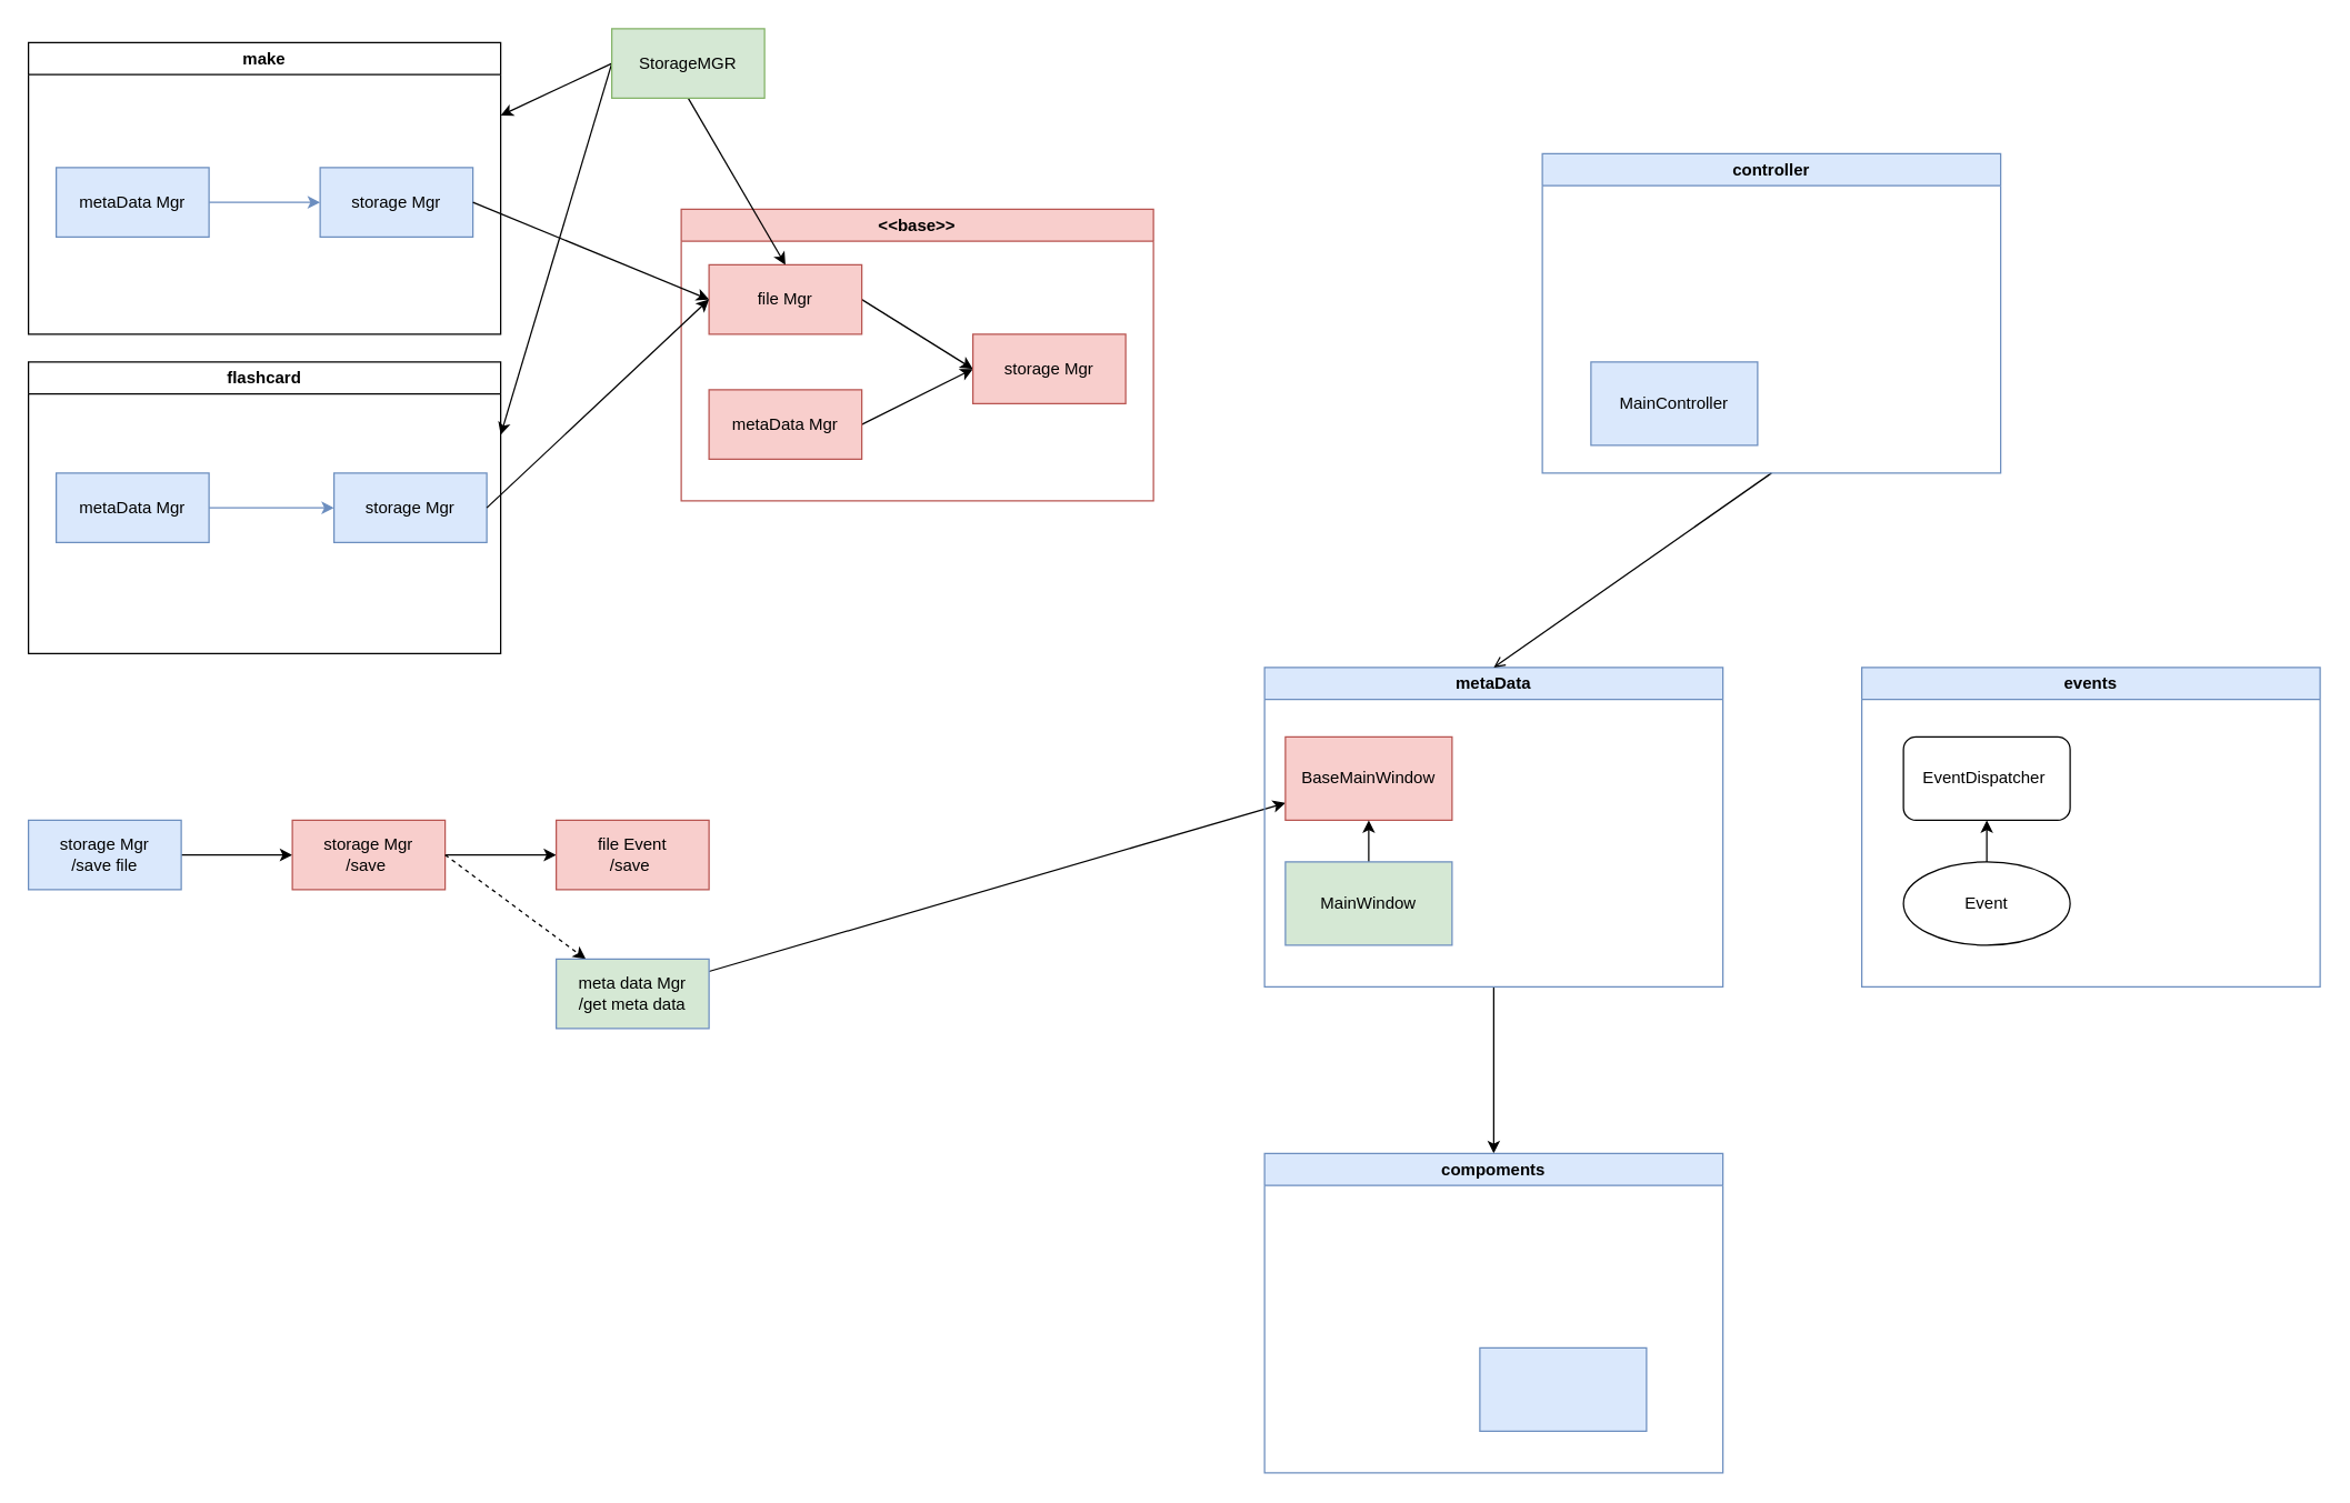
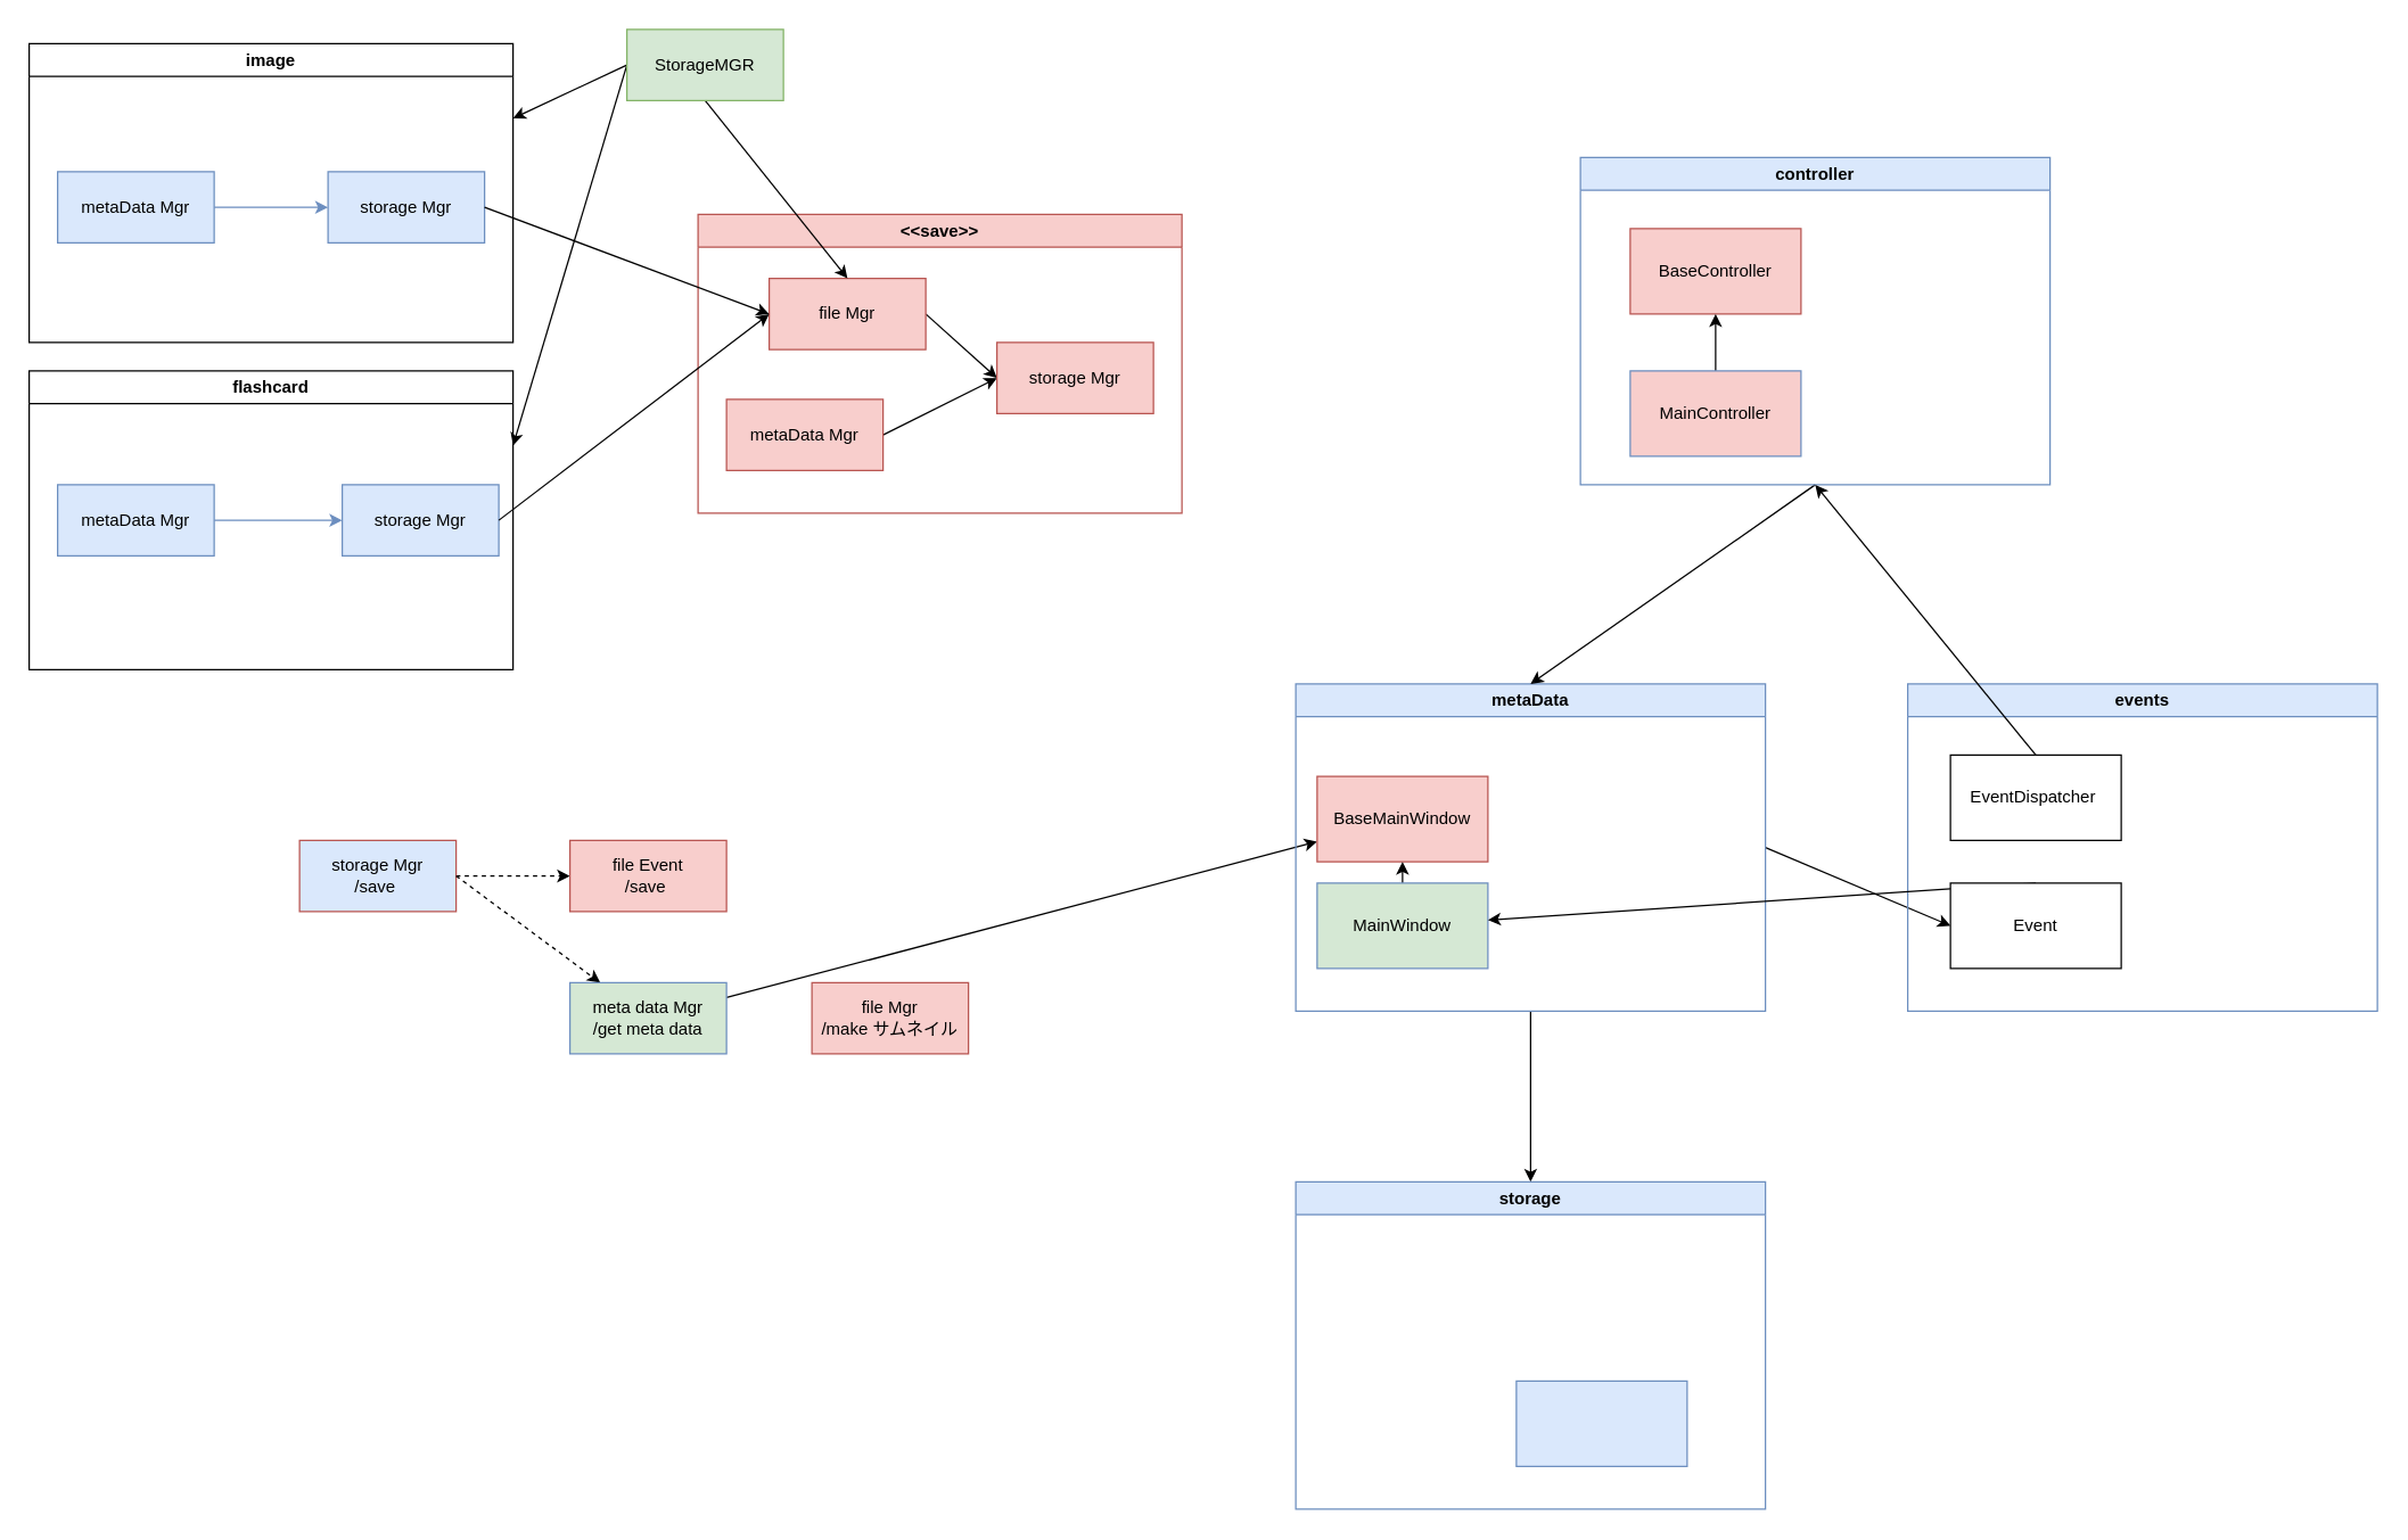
- <mxCell id="2" value="make" style="swimlane;whiteSpace=wrap;html=1;" parent="1" vertex="1"><mxGeometry x="20" y="30" width="340" height="210" as="geometry" /></mxCell>
+ <mxCell id="2" value="image" style="swimlane;whiteSpace=wrap;html=1;" parent="1" vertex="1"><mxGeometry x="20" y="30" width="340" height="210" as="geometry" /></mxCell>
- <mxCell id="6" value="&amp;lt;&amp;lt;base&amp;gt;&amp;gt;" style="swimlane;whiteSpace=wrap;html=1;fillColor=#f8cecc;strokeColor=#b85450;" parent="1" vertex="1"><mxGeometry x="490" y="150" width="340" height="210" as="geometry" /></mxCell>
+ <mxCell id="6" value="&amp;lt;&amp;lt;save&amp;gt;&amp;gt;" style="swimlane;whiteSpace=wrap;html=1;fillColor=#f8cecc;strokeColor=#b85450;" parent="1" vertex="1"><mxGeometry x="490" y="150" width="340" height="210" as="geometry" /></mxCell>
+ <mxCell id="37" value="BaseController" style="whiteSpace=wrap;html=1;fillColor=#f8cecc;strokeColor=#b85450;" vertex="1" parent="36"><mxGeometry x="35" y="50" width="120" height="60" as="geometry" /></mxCell>
- <mxCell id="8" value="file Mgr" style="html=1;whiteSpace=wrap;fillColor=#f8cecc;strokeColor=#b85450;" parent="6" vertex="1"><mxGeometry x="20" y="40" width="110" height="50" as="geometry" /></mxCell>
+ <mxCell id="8" value="file Mgr" style="html=1;whiteSpace=wrap;fillColor=#f8cecc;strokeColor=#b85450;" parent="6" vertex="1"><mxGeometry x="50" y="45" width="110" height="50" as="geometry" /></mxCell>
+ <mxCell id="38" style="edgeStyle=none;html=1;exitX=0.5;exitY=0;exitDx=0;exitDy=0;entryX=0.5;entryY=1;entryDx=0;entryDy=0;" edge="1" parent="36" source="39" target="37"><mxGeometry relative="1" as="geometry" /></mxCell>
- <mxCell id="39" value="MainController" style="whiteSpace=wrap;html=1;fillColor=#dae8fc;strokeColor=#6c8ebf;" vertex="1" parent="36"><mxGeometry x="35" y="150" width="120" height="60" as="geometry" /></mxCell>
+ <mxCell id="39" value="MainController" style="whiteSpace=wrap;html=1;fillColor=#f8cecc;strokeColor=#6c8ebf;" vertex="1" parent="36"><mxGeometry x="35" y="150" width="120" height="60" as="geometry" /></mxCell>
+ <mxCell id="46" style="edgeStyle=none;html=1;exitX=0.5;exitY=0;exitDx=0;exitDy=0;entryX=0.5;entryY=1;entryDx=0;entryDy=0;" edge="1" parent="1" source="43" target="36"><mxGeometry relative="1" as="geometry" /></mxCell>
- <mxCell id="35" style="edgeStyle=none;html=1;exitX=0.5;exitY=1;exitDx=0;exitDy=0;entryX=0.5;entryY=0;entryDx=0;entryDy=0;endArrow=open;" edge="1" parent="1" source="36" target="31"><mxGeometry relative="1" as="geometry" /></mxCell>
+ <mxCell id="35" style="edgeStyle=none;html=1;exitX=0.5;exitY=1;exitDx=0;exitDy=0;entryX=0.5;entryY=0;entryDx=0;entryDy=0;" edge="1" parent="1" source="36" target="31"><mxGeometry relative="1" as="geometry" /></mxCell>
- <mxCell id="32" value="BaseMainWindow" style="whiteSpace=wrap;html=1;fillColor=#f8cecc;strokeColor=#b85450;" vertex="1" parent="31"><mxGeometry x="15" y="50" width="120" height="60" as="geometry" /></mxCell>
+ <mxCell id="32" value="BaseMainWindow" style="whiteSpace=wrap;html=1;fillColor=#f8cecc;strokeColor=#b85450;" vertex="1" parent="31"><mxGeometry x="15" y="65" width="120" height="60" as="geometry" /></mxCell>
- <mxCell id="43" value="EventDispatcher&amp;nbsp;" style="whiteSpace=wrap;html=1;rounded=1;" vertex="1" parent="42"><mxGeometry x="30" y="50" width="120" height="60" as="geometry" /></mxCell>
+ <mxCell id="43" value="EventDispatcher&amp;nbsp;" style="whiteSpace=wrap;html=1;" vertex="1" parent="42"><mxGeometry x="30" y="50" width="120" height="60" as="geometry" /></mxCell>
- <mxCell id="44" style="edgeStyle=none;html=1;exitX=0.5;exitY=0;exitDx=0;exitDy=0;entryX=0.5;entryY=1;entryDx=0;entryDy=0;" edge="1" parent="42" source="45" target="43"><mxGeometry relative="1" as="geometry" /></mxCell>
+ <mxCell id="44" style="edgeStyle=none;html=1;exitX=0.5;exitY=0;exitDx=0;exitDy=0;" edge="1" parent="42" source="45" target="34"><mxGeometry relative="1" as="geometry" /></mxCell>
+ <mxCell id="30" style="edgeStyle=none;html=1;exitX=1;exitY=0.5;exitDx=0;exitDy=0;entryX=0;entryY=0.5;entryDx=0;entryDy=0;" edge="1" parent="1" source="31" target="45"><mxGeometry relative="1" as="geometry" /></mxCell>
- <mxCell id="17" value="storage Mgr&lt;div&gt;/save file&lt;/div&gt;" style="html=1;whiteSpace=wrap;fillColor=#dae8fc;strokeColor=#6c8ebf;" parent="1" vertex="1"><mxGeometry x="20" y="590" width="110" height="50" as="geometry" /></mxCell>
- <mxCell id="16" value="" style="edgeStyle=none;html=1;" parent="1" source="17" target="19" edge="1"><mxGeometry relative="1" as="geometry" /></mxCell>
- <mxCell id="19" value="storage Mgr&lt;div&gt;/save&amp;nbsp;&lt;/div&gt;" style="html=1;whiteSpace=wrap;fillColor=#f8cecc;strokeColor=#b85450;" parent="1" vertex="1"><mxGeometry x="210" y="590" width="110" height="50" as="geometry" /></mxCell>
+ <mxCell id="19" value="storage Mgr&lt;div&gt;/save&amp;nbsp;&lt;/div&gt;" style="html=1;whiteSpace=wrap;fillColor=#dae8fc;strokeColor=#b85450;" parent="1" vertex="1"><mxGeometry x="210" y="590" width="110" height="50" as="geometry" /></mxCell>
- <mxCell id="18" value="" style="edgeStyle=none;html=1;" parent="1" source="19" target="21" edge="1"><mxGeometry relative="1" as="geometry" /></mxCell>
+ <mxCell id="18" value="" style="edgeStyle=none;html=1;dashed=1;" parent="1" source="19" target="21" edge="1"><mxGeometry relative="1" as="geometry" /></mxCell>
- <mxCell id="45" value="Event" style="ellipse;whiteSpace=wrap;html=1;" vertex="1" parent="42"><mxGeometry x="30" y="140" width="120" height="60" as="geometry" /></mxCell>
+ <mxCell id="45" value="Event" style="whiteSpace=wrap;html=1;" vertex="1" parent="42"><mxGeometry x="30" y="140" width="120" height="60" as="geometry" /></mxCell>
+ <mxCell id="28" value="file Mgr&lt;div&gt;/make サムネイル&lt;/div&gt;" style="html=1;whiteSpace=wrap;fillColor=#f8cecc;strokeColor=#b85450;" parent="1" vertex="1"><mxGeometry x="570" y="690" width="110" height="50" as="geometry" /></mxCell>
- <mxCell id="40" value="compoments" style="swimlane;whiteSpace=wrap;html=1;fillColor=#dae8fc;strokeColor=#6c8ebf;startSize=23;" vertex="1" parent="1"><mxGeometry x="910" y="830" width="330" height="230" as="geometry" /></mxCell>
+ <mxCell id="40" value="storage" style="swimlane;whiteSpace=wrap;html=1;fillColor=#dae8fc;strokeColor=#6c8ebf;startSize=23;" vertex="1" parent="1"><mxGeometry x="910" y="830" width="330" height="230" as="geometry" /></mxCell>
